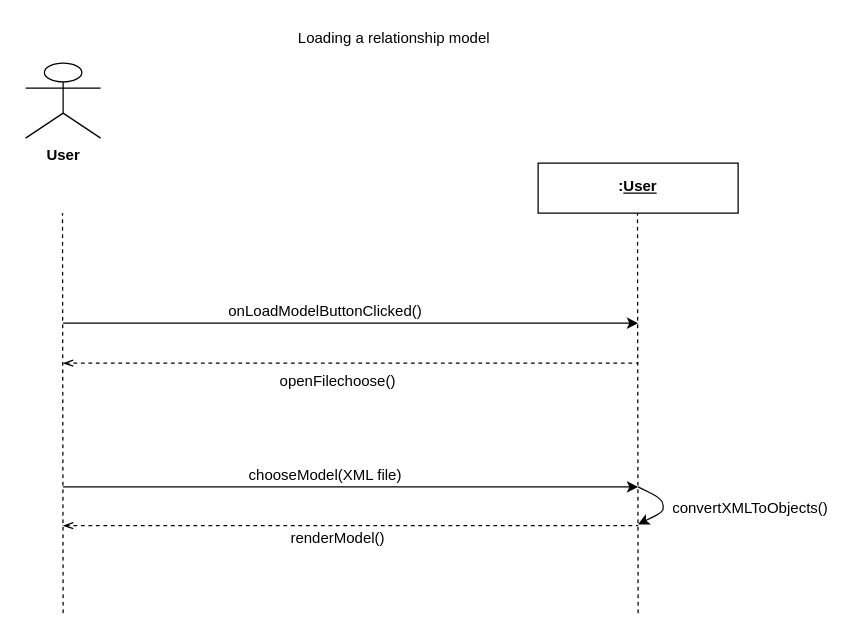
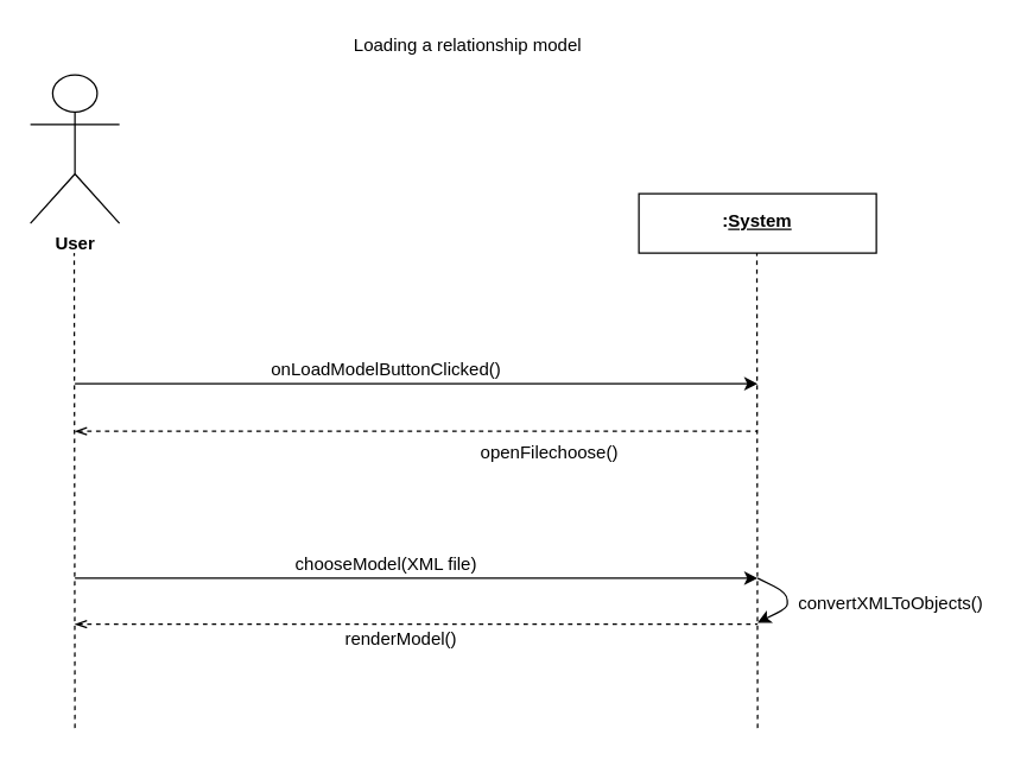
- <mxCell id="2" value="User" style="shape=umlActor;verticalLabelPosition=bottom;labelBackgroundColor=#ffffff;verticalAlign=top;html=1;fontStyle=1" vertex="1" parent="1"><mxGeometry x="20" y="50" width="60" height="60" as="geometry" /></mxCell>
+ <mxCell id="2" value="User" style="shape=umlActor;verticalLabelPosition=bottom;labelBackgroundColor=#ffffff;verticalAlign=top;html=1;fontStyle=1" vertex="1" parent="1"><mxGeometry x="20" y="50" width="60" height="100" as="geometry" /></mxCell>
- <mxCell id="3" value="&lt;p&gt;&lt;b&gt;:&lt;u&gt;User&lt;/u&gt;&lt;/b&gt;&lt;/p&gt;" style="shape=rect;html=1;overflow=fill;whiteSpace=wrap;align=center;verticalAlign=middle;" vertex="1" parent="1"><mxGeometry x="430" y="130" width="160" height="40" as="geometry" /></mxCell>
+ <mxCell id="3" value="&lt;p&gt;&lt;b&gt;:&lt;u&gt;System&lt;/u&gt;&lt;/b&gt;&lt;/p&gt;" style="shape=rect;html=1;overflow=fill;whiteSpace=wrap;align=center;verticalAlign=middle;" vertex="1" parent="1"><mxGeometry x="430" y="130" width="160" height="40" as="geometry" /></mxCell>
- <mxCell id="10" value="openFilechoose()" style="text;html=1;strokeColor=none;fillColor=none;align=center;verticalAlign=middle;whiteSpace=wrap;rounded=0;" vertex="1" parent="1"><mxGeometry x="170" y="294.5" width="200" height="20" as="geometry" /></mxCell>
+ <mxCell id="10" value="openFilechoose()" style="text;html=1;strokeColor=none;fillColor=none;align=center;verticalAlign=middle;whiteSpace=wrap;rounded=0;" vertex="1" parent="1"><mxGeometry x="270" y="294.5" width="200" height="20" as="geometry" /></mxCell>
